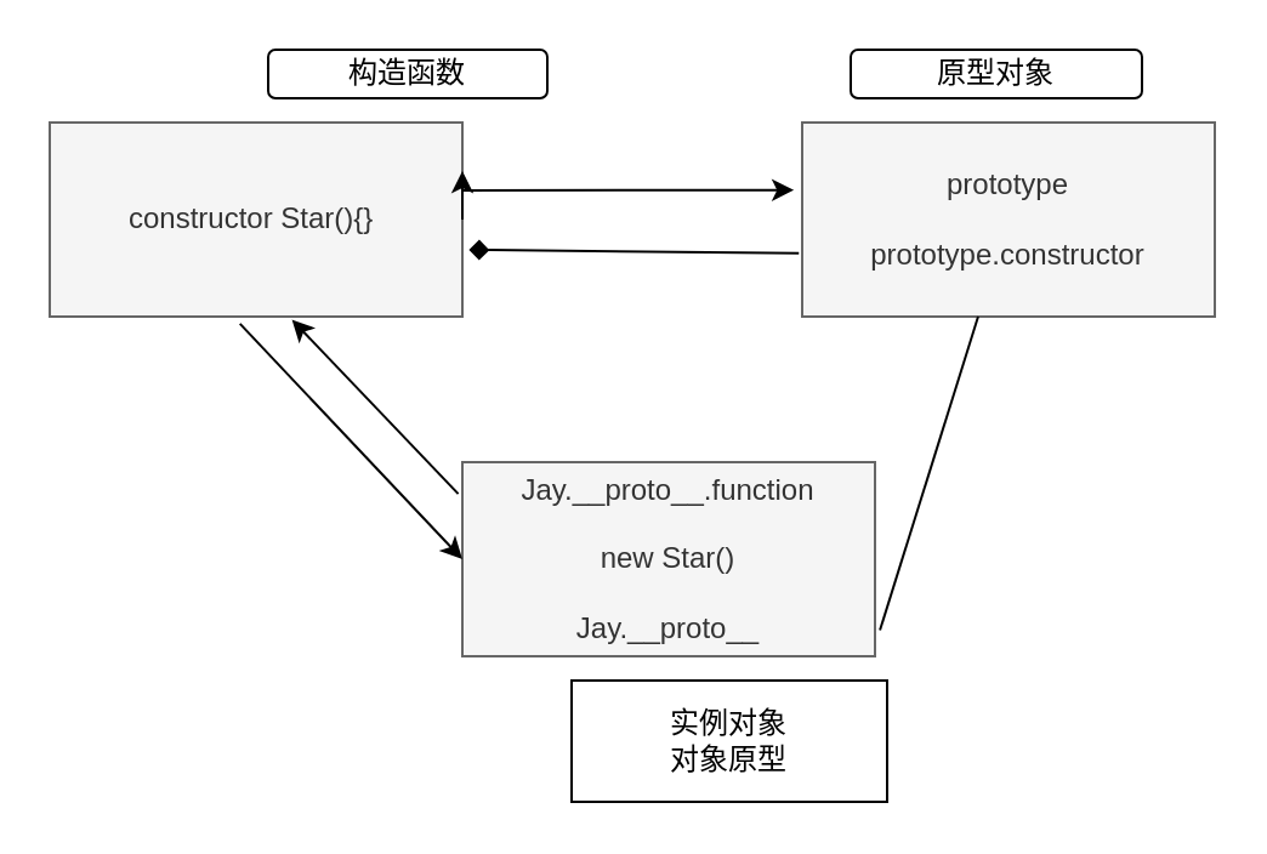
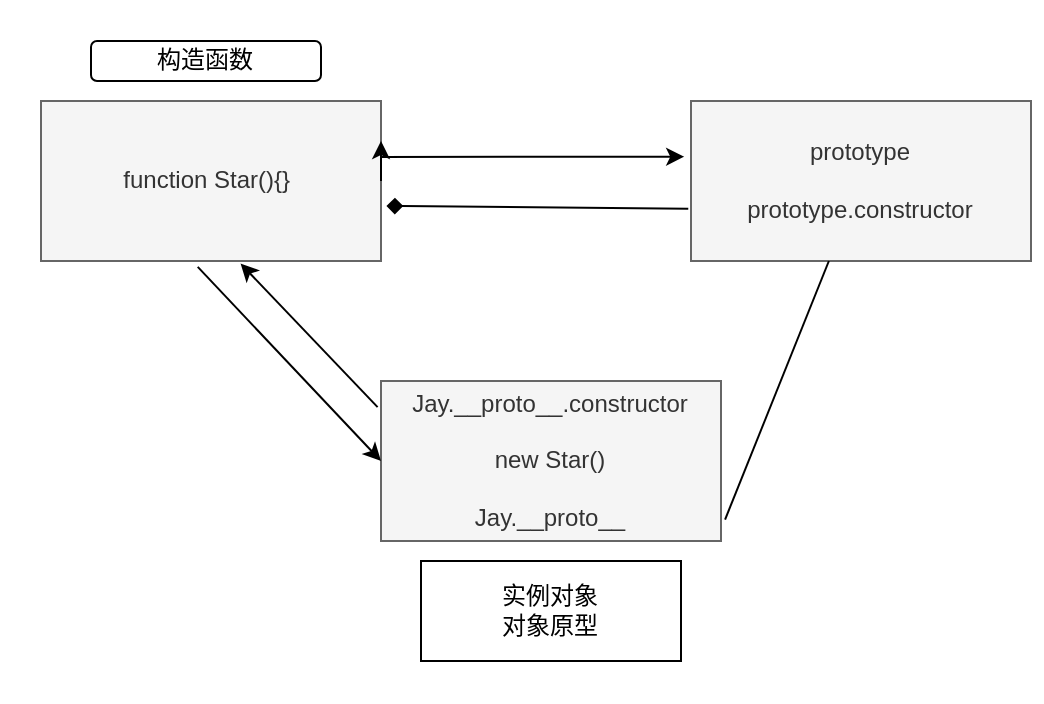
- <mxCell id="11" value="构造函数" style="rounded=1;whiteSpace=wrap;html=1;" parent="1" vertex="1"><mxGeometry x="110" y="20" width="115" height="20" as="geometry" /></mxCell>
+ <mxCell id="11" value="构造函数" style="rounded=1;whiteSpace=wrap;html=1;" parent="1" vertex="1"><mxGeometry x="45" y="20" width="115" height="20" as="geometry" /></mxCell>
- <mxCell id="10" value="原型对象" style="rounded=1;whiteSpace=wrap;html=1;" parent="1" vertex="1"><mxGeometry x="350" y="20" width="120" height="20" as="geometry" /></mxCell>
- <mxCell id="2" value="constructor Star(){}&amp;nbsp;" style="rounded=0;whiteSpace=wrap;html=1;fillColor=#f5f5f5;strokeColor=#666666;fontColor=#333333;" parent="1" vertex="1"><mxGeometry x="20" y="50" width="170" height="80" as="geometry" /></mxCell>
+ <mxCell id="2" value="function Star(){}&amp;nbsp;" style="rounded=0;whiteSpace=wrap;html=1;fillColor=#f5f5f5;strokeColor=#666666;fontColor=#333333;" parent="1" vertex="1"><mxGeometry x="20" y="50" width="170" height="80" as="geometry" /></mxCell>
- <mxCell id="3" value="prototype&lt;br&gt;&lt;br&gt;prototype.constructor" style="rounded=0;whiteSpace=wrap;html=1;fillColor=#f5f5f5;fontColor=#333333;strokeColor=#666666;" parent="1" vertex="1"><mxGeometry x="330" y="50" width="170" height="80" as="geometry" /></mxCell>
+ <mxCell id="3" value="prototype&lt;br&gt;&lt;br&gt;prototype.constructor" style="rounded=0;whiteSpace=wrap;html=1;fillColor=#f5f5f5;fontColor=#333333;strokeColor=#666666;" parent="1" vertex="1"><mxGeometry x="345" y="50" width="170" height="80" as="geometry" /></mxCell>
- <mxCell id="4" value="Jay.__proto__.function&lt;br&gt;&lt;br&gt;new Star()&lt;br&gt;&lt;br&gt;Jay.__proto__" style="rounded=0;whiteSpace=wrap;html=1;align=center;fillColor=#f5f5f5;fontColor=#333333;strokeColor=#666666;" parent="1" vertex="1"><mxGeometry x="190" y="190" width="170" height="80" as="geometry" /></mxCell>
+ <mxCell id="4" value="Jay.__proto__.constructor&lt;br&gt;&lt;br&gt;new Star()&lt;br&gt;&lt;br&gt;Jay.__proto__" style="rounded=0;whiteSpace=wrap;html=1;align=center;fillColor=#f5f5f5;fontColor=#333333;strokeColor=#666666;" parent="1" vertex="1"><mxGeometry x="190" y="190" width="170" height="80" as="geometry" /></mxCell>
- <mxCell id="9" value="实例对象&lt;br&gt;对象原型" style="rounded=0;whiteSpace=wrap;html=1;" parent="1" vertex="1"><mxGeometry x="235" y="280" width="130" height="50" as="geometry" /></mxCell>
+ <mxCell id="9" value="实例对象&lt;br&gt;对象原型" style="rounded=0;whiteSpace=wrap;html=1;" parent="1" vertex="1"><mxGeometry x="210" y="280" width="130" height="50" as="geometry" /></mxCell>
